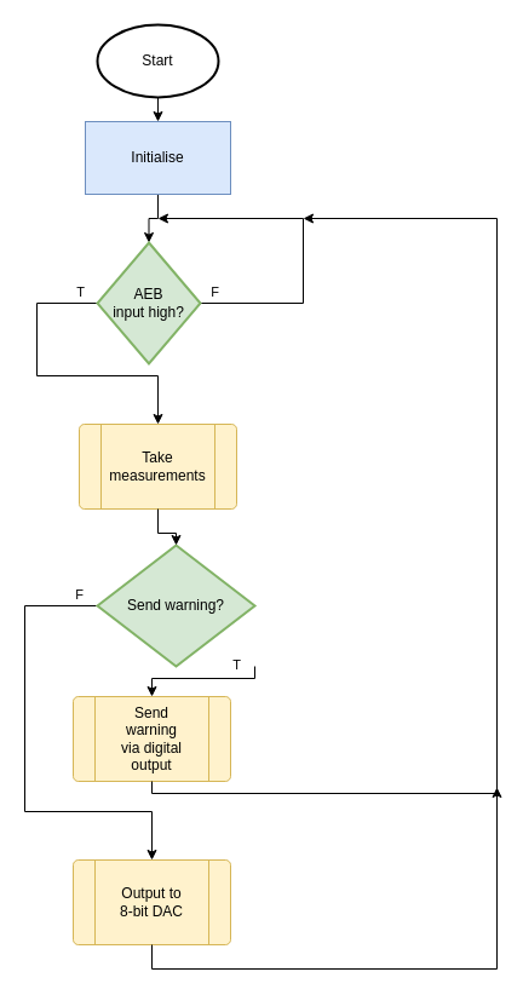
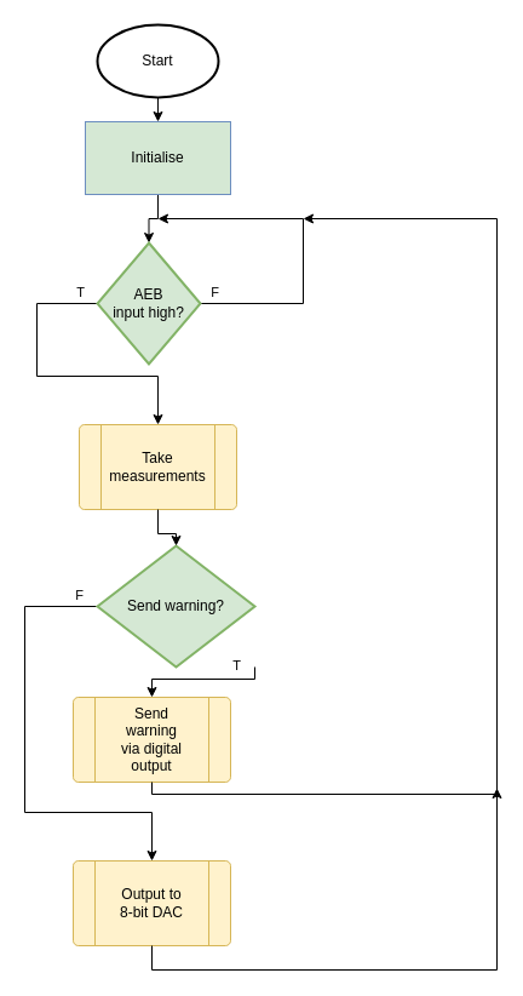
- <mxCell id="5" value="Initialise" style="rounded=0;whiteSpace=wrap;html=1;fillColor=#dae8fc;strokeColor=#6c8ebf;sketch=0;" vertex="1" parent="1"><mxGeometry x="70" y="100" width="120" height="60" as="geometry" /></mxCell>
+ <mxCell id="5" value="Initialise" style="rounded=0;whiteSpace=wrap;html=1;fillColor=#d5e8d4;strokeColor=#6c8ebf;sketch=0;" vertex="1" parent="1"><mxGeometry x="70" y="100" width="120" height="60" as="geometry" /></mxCell>
